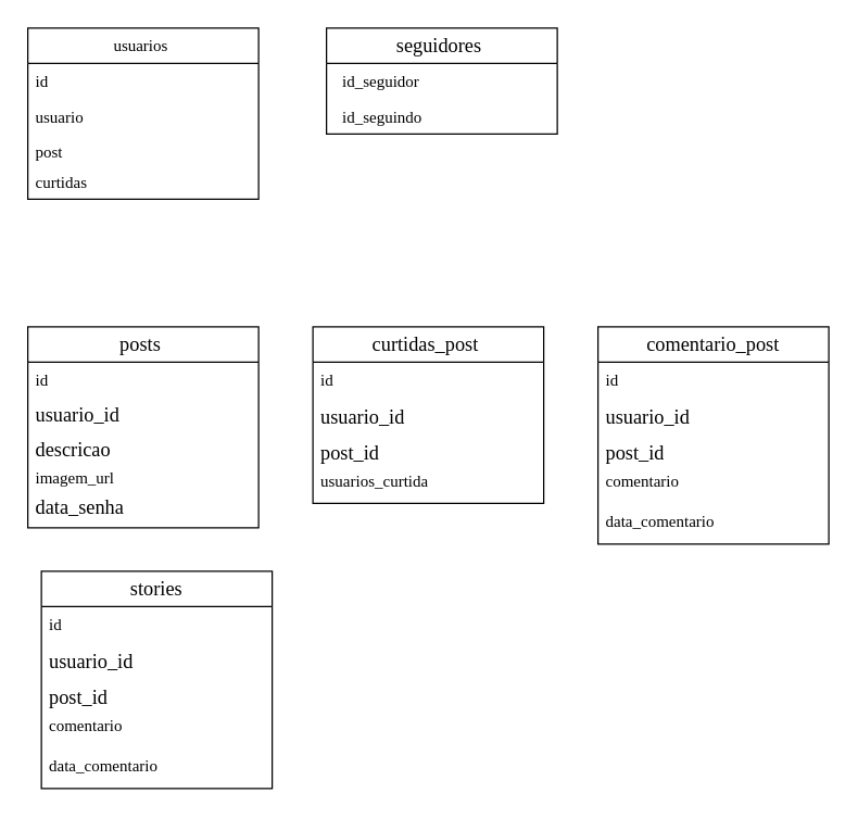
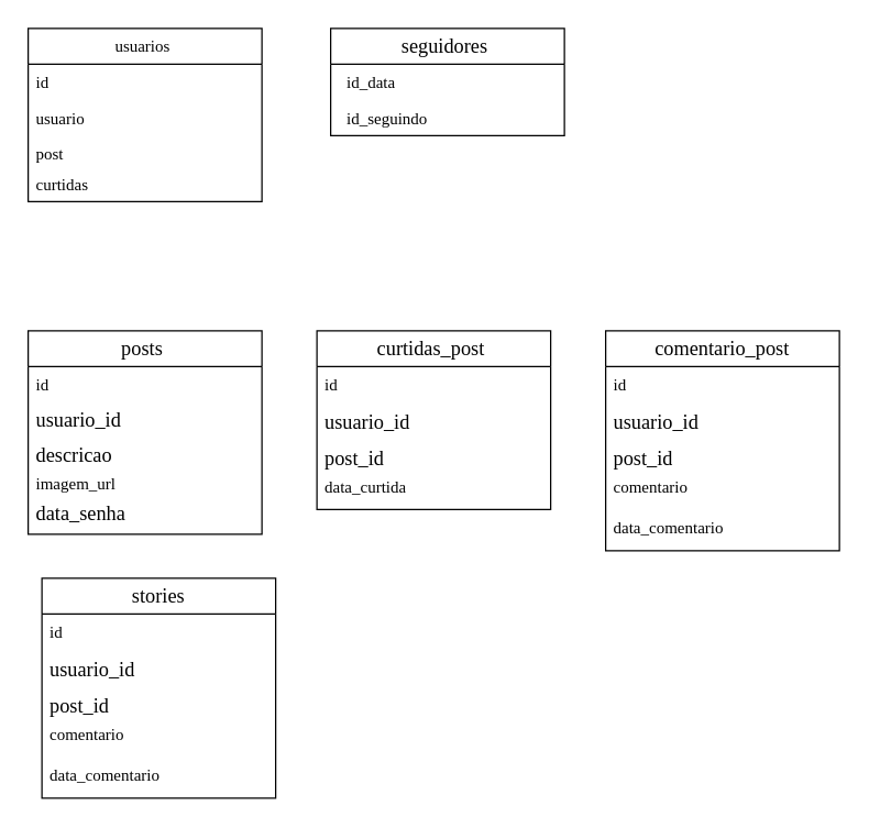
- <mxCell id="8" value="&lt;div&gt;&amp;nbsp; id_seguidor&amp;nbsp;&lt;/div&gt;&lt;div&gt;&lt;br&gt;&lt;/div&gt;" style="text;strokeColor=none;fillColor=none;align=left;verticalAlign=top;spacingLeft=4;spacingRight=4;overflow=hidden;rotatable=0;points=[[0,0.5],[1,0.5]];portConstraint=eastwest;whiteSpace=wrap;html=1;fontFamily=Verdana;" parent="7" vertex="1"><mxGeometry y="26" width="170" height="26" as="geometry" /></mxCell>
+ <mxCell id="8" value="&lt;div&gt;&amp;nbsp; id_data&amp;nbsp;&lt;/div&gt;&lt;div&gt;&lt;br&gt;&lt;/div&gt;" style="text;strokeColor=none;fillColor=none;align=left;verticalAlign=top;spacingLeft=4;spacingRight=4;overflow=hidden;rotatable=0;points=[[0,0.5],[1,0.5]];portConstraint=eastwest;whiteSpace=wrap;html=1;fontFamily=Verdana;" parent="7" vertex="1"><mxGeometry y="26" width="170" height="26" as="geometry" /></mxCell>
- <mxCell id="20" value="usuarios_curtida" style="text;strokeColor=none;fillColor=none;align=left;verticalAlign=top;spacingLeft=4;spacingRight=4;overflow=hidden;rotatable=0;points=[[0,0.5],[1,0.5]];portConstraint=eastwest;whiteSpace=wrap;html=1;fontFamily=Verdana;" parent="16" vertex="1"><mxGeometry y="100" width="170" height="30" as="geometry" /></mxCell>
+ <mxCell id="20" value="data_curtida" style="text;strokeColor=none;fillColor=none;align=left;verticalAlign=top;spacingLeft=4;spacingRight=4;overflow=hidden;rotatable=0;points=[[0,0.5],[1,0.5]];portConstraint=eastwest;whiteSpace=wrap;html=1;fontFamily=Verdana;" parent="16" vertex="1"><mxGeometry y="100" width="170" height="30" as="geometry" /></mxCell>
